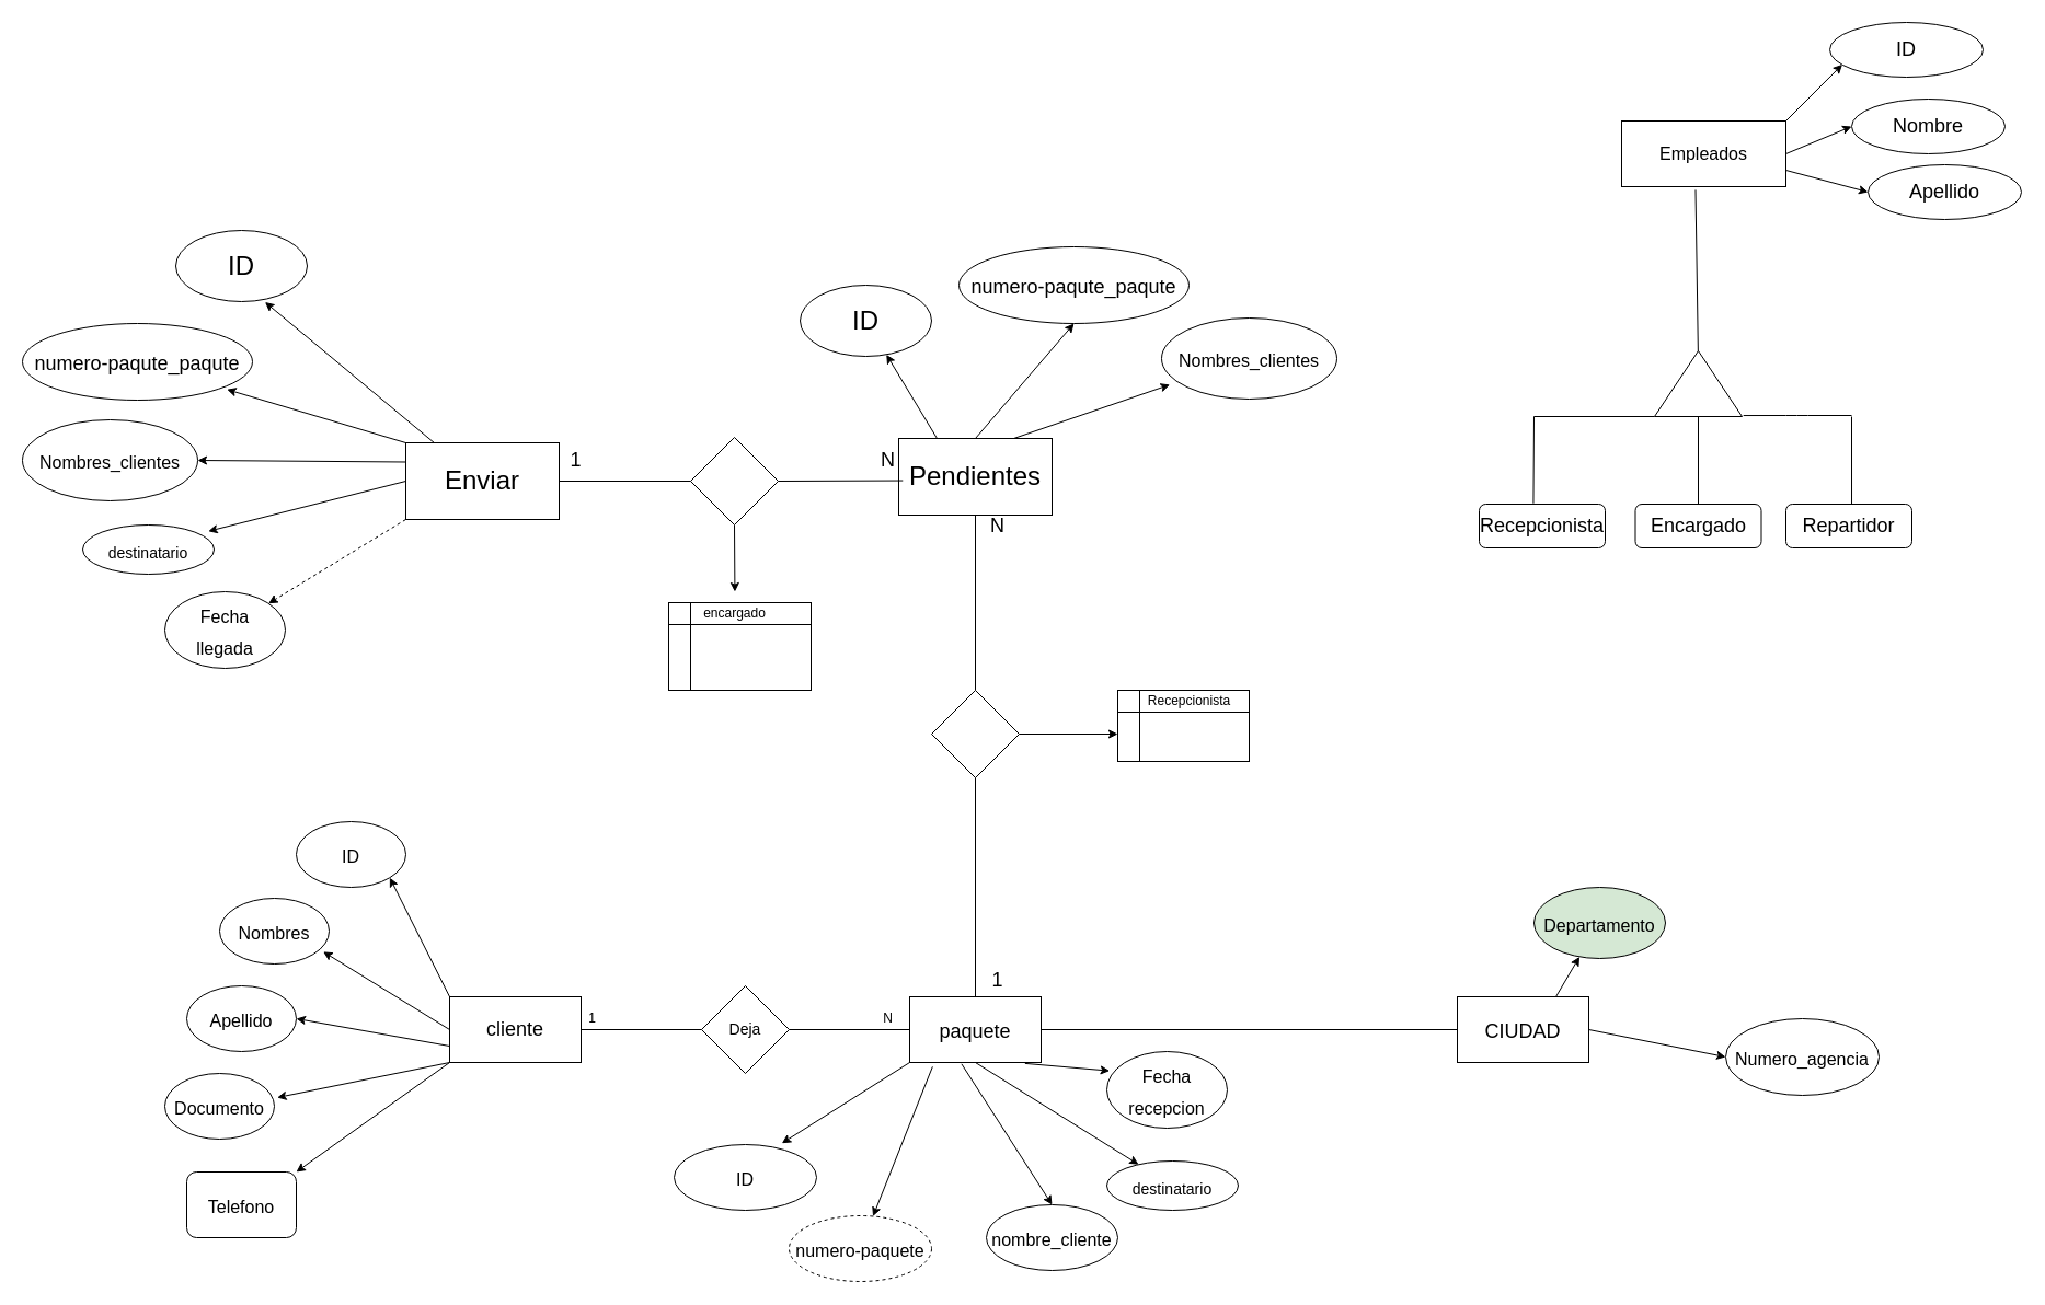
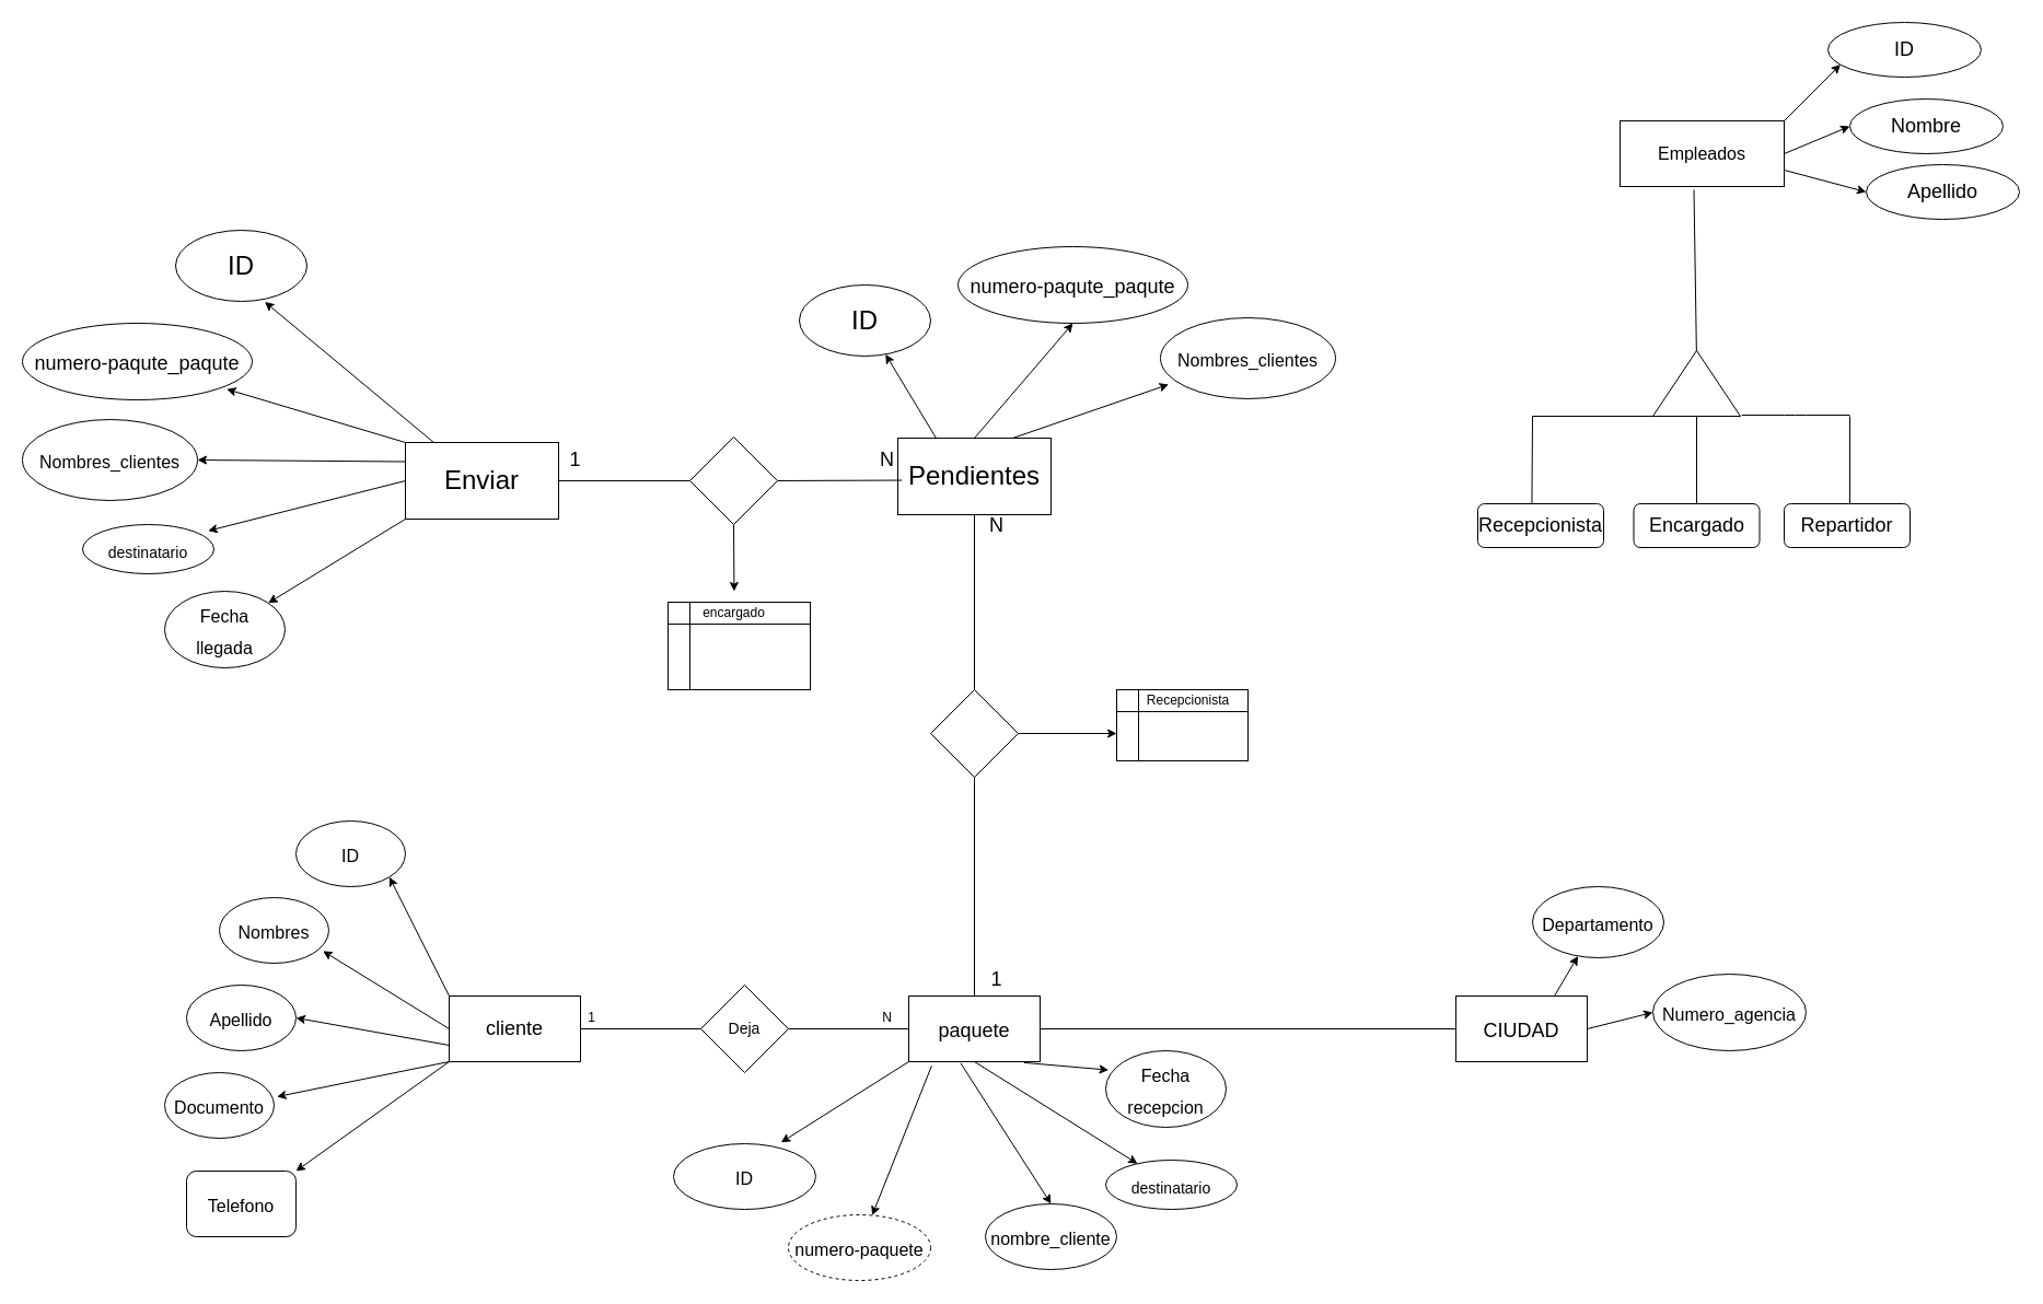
- <mxCell id="75" style="edgeStyle=none;html=1;exitX=0;exitY=1;exitDx=0;exitDy=0;dashed=1;" parent="1" source="76" target="85" edge="1"><mxGeometry relative="1" as="geometry"><mxPoint x="310" y="530" as="targetPoint" /></mxGeometry></mxCell>
+ <mxCell id="75" style="edgeStyle=none;html=1;exitX=0;exitY=1;exitDx=0;exitDy=0;" parent="1" source="76" target="85" edge="1"><mxGeometry relative="1" as="geometry"><mxPoint x="310" y="530" as="targetPoint" /></mxGeometry></mxCell>
- <mxCell id="60" value="&lt;span style=&quot;font-size: 16px&quot;&gt;Departamento&lt;br&gt;&lt;/span&gt;" style="ellipse;whiteSpace=wrap;html=1;fontSize=24;fillColor=#d5e8d4;" parent="1" vertex="1"><mxGeometry x="1400" y="810" width="120" height="65" as="geometry" /></mxCell>
+ <mxCell id="60" value="&lt;span style=&quot;font-size: 16px&quot;&gt;Departamento&lt;br&gt;&lt;/span&gt;" style="ellipse;whiteSpace=wrap;html=1;fontSize=24;" parent="1" vertex="1"><mxGeometry x="1400" y="810" width="120" height="65" as="geometry" /></mxCell>
- <mxCell id="66" value="&lt;span style=&quot;font-size: 16px&quot;&gt;Numero_agencia&lt;br&gt;&lt;/span&gt;" style="ellipse;whiteSpace=wrap;html=1;fontSize=24;" parent="1" vertex="1"><mxGeometry x="1575" y="930" width="140" height="70" as="geometry" /></mxCell>
+ <mxCell id="66" value="&lt;span style=&quot;font-size: 16px&quot;&gt;Numero_agencia&lt;br&gt;&lt;/span&gt;" style="ellipse;whiteSpace=wrap;html=1;fontSize=24;" parent="1" vertex="1"><mxGeometry x="1510" y="890" width="140" height="70" as="geometry" /></mxCell>
